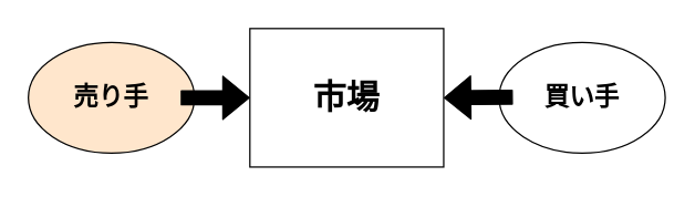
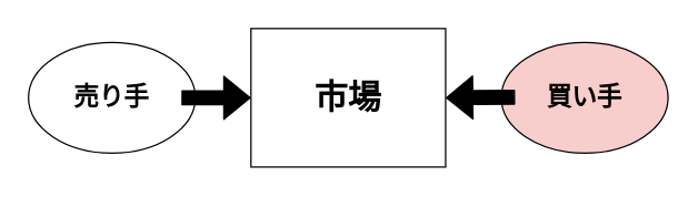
- <mxCell id="3" value="&lt;font color=&quot;#000000&quot; style=&quot;font-size: 18px&quot;&gt;&lt;b&gt;売り手&lt;/b&gt;&lt;/font&gt;" style="ellipse;whiteSpace=wrap;html=1;strokeColor=#000000;fillColor=#ffe6cc;" vertex="1" parent="1"><mxGeometry x="20" y="30" width="120" height="80" as="geometry" /></mxCell>
+ <mxCell id="3" value="&lt;font color=&quot;#000000&quot; style=&quot;font-size: 18px&quot;&gt;&lt;b&gt;売り手&lt;/b&gt;&lt;/font&gt;" style="ellipse;whiteSpace=wrap;html=1;strokeColor=#000000;fillColor=#FFFFFF;" vertex="1" parent="1"><mxGeometry x="20" y="30" width="120" height="80" as="geometry" /></mxCell>
- <mxCell id="4" value="&lt;font color=&quot;#000000&quot; style=&quot;font-size: 18px&quot;&gt;&lt;b&gt;買い手&lt;/b&gt;&lt;/font&gt;" style="ellipse;whiteSpace=wrap;html=1;strokeColor=#000000;fillColor=#FFFFFF;" vertex="1" parent="1"><mxGeometry x="360" y="30" width="120" height="80" as="geometry" /></mxCell>
+ <mxCell id="4" value="&lt;font color=&quot;#000000&quot; style=&quot;font-size: 18px&quot;&gt;&lt;b&gt;買い手&lt;/b&gt;&lt;/font&gt;" style="ellipse;whiteSpace=wrap;html=1;strokeColor=#000000;fillColor=#f8cecc;" vertex="1" parent="1"><mxGeometry x="360" y="30" width="120" height="80" as="geometry" /></mxCell>
